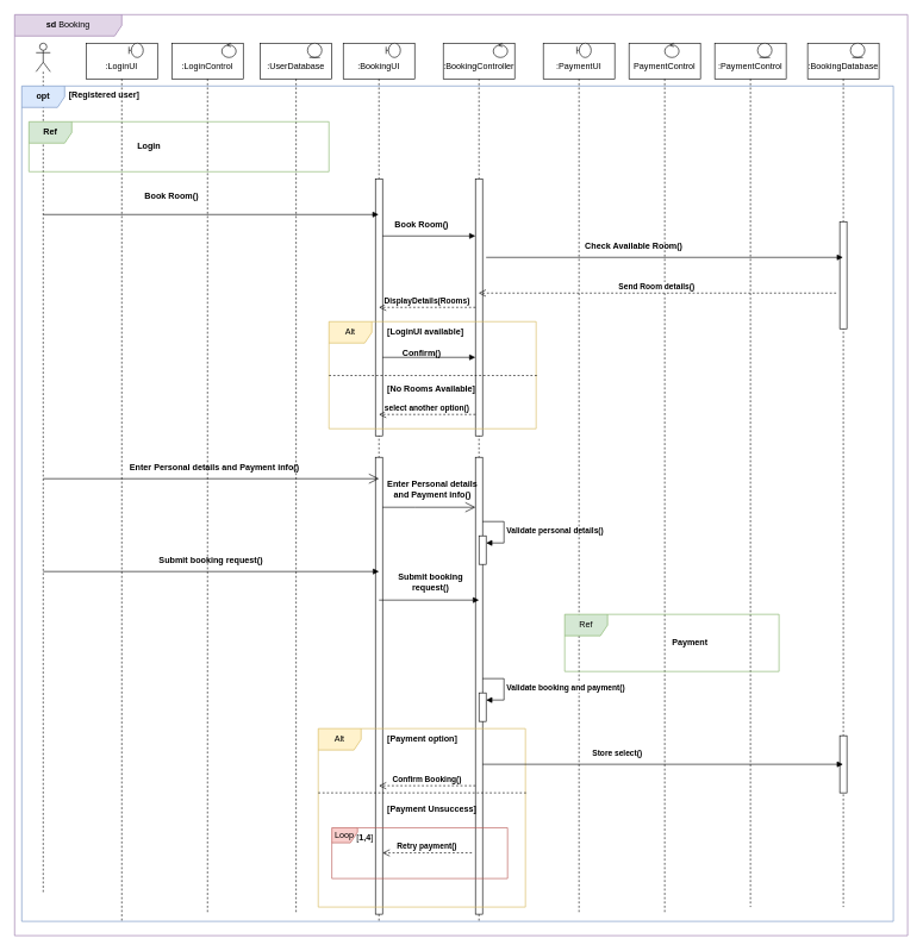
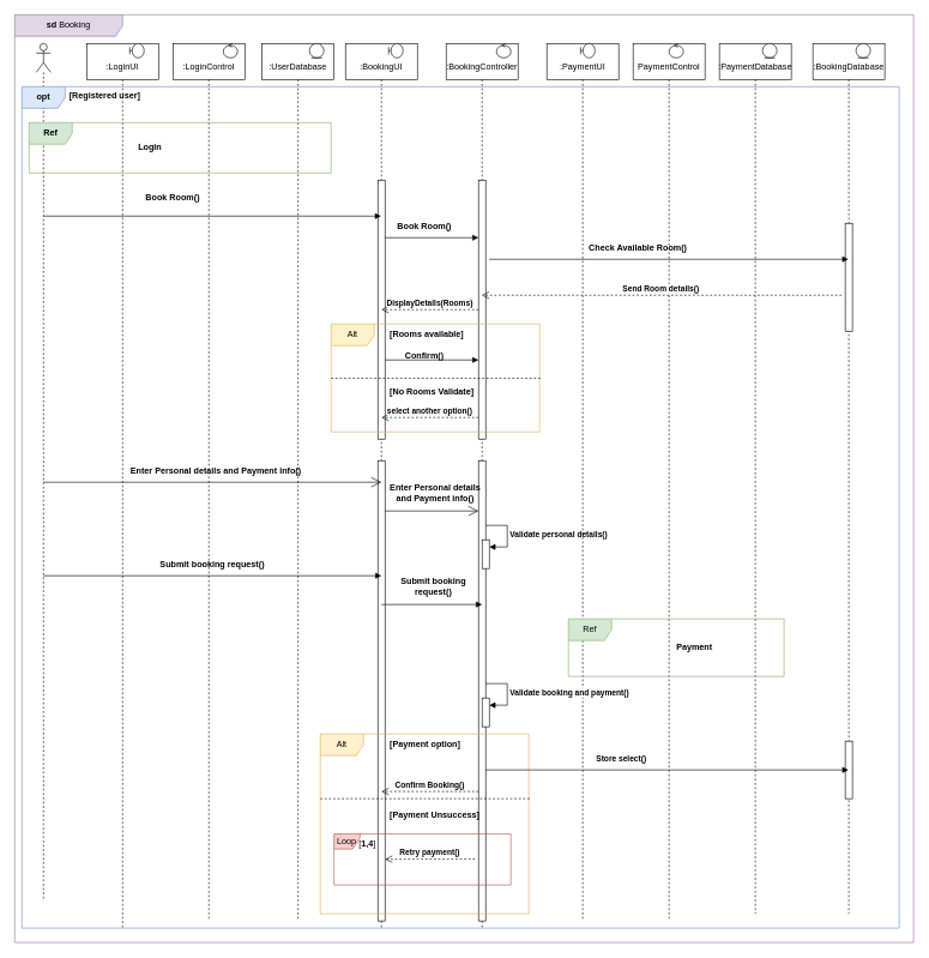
- <mxCell id="24" value="&lt;div&gt;&lt;br&gt;&lt;/div&gt;:PaymentControl&lt;div&gt;&lt;/div&gt;&lt;div&gt;&lt;/div&gt;" style="shape=umlLifeline;perimeter=lifelinePerimeter;whiteSpace=wrap;html=1;container=0;dropTarget=0;collapsible=0;recursiveResize=0;outlineConnect=0;portConstraint=eastwest;newEdgeStyle={&quot;edgeStyle&quot;:&quot;elbowEdgeStyle&quot;,&quot;elbow&quot;:&quot;vertical&quot;,&quot;curved&quot;:0,&quot;rounded&quot;:0};size=50;" vertex="1" parent="1"><mxGeometry x="1000" y="60" width="100" height="1210" as="geometry" /></mxCell>
+ <mxCell id="24" value="&lt;div&gt;&lt;br&gt;&lt;/div&gt;:PaymentDatabase&lt;div&gt;&lt;/div&gt;&lt;div&gt;&lt;/div&gt;" style="shape=umlLifeline;perimeter=lifelinePerimeter;whiteSpace=wrap;html=1;container=0;dropTarget=0;collapsible=0;recursiveResize=0;outlineConnect=0;portConstraint=eastwest;newEdgeStyle={&quot;edgeStyle&quot;:&quot;elbowEdgeStyle&quot;,&quot;elbow&quot;:&quot;vertical&quot;,&quot;curved&quot;:0,&quot;rounded&quot;:0};size=50;" vertex="1" parent="1"><mxGeometry x="1000" y="60" width="100" height="1210" as="geometry" /></mxCell>
- <mxCell id="41" value="&lt;div style=&quot;text-align: center;&quot;&gt;&lt;b&gt;[LoginUI available]&lt;/b&gt;&lt;/div&gt;" style="text;whiteSpace=wrap;html=1;" vertex="1" parent="1"><mxGeometry x="540" y="450" width="110" height="40" as="geometry" /></mxCell>
+ <mxCell id="41" value="&lt;div style=&quot;text-align: center;&quot;&gt;&lt;b&gt;[Rooms available]&lt;/b&gt;&lt;/div&gt;" style="text;whiteSpace=wrap;html=1;" vertex="1" parent="1"><mxGeometry x="540" y="450" width="110" height="40" as="geometry" /></mxCell>
- <mxCell id="43" value="&lt;b style=&quot;forced-color-adjust: none; color: rgb(0, 0, 0); font-family: Helvetica; font-size: 12px; font-style: normal; font-variant-ligatures: normal; font-variant-caps: normal; letter-spacing: normal; orphans: 2; text-align: center; text-indent: 0px; text-transform: none; widows: 2; word-spacing: 0px; -webkit-text-stroke-width: 0px; white-space: normal; background-color: rgb(251, 251, 251); text-decoration-thickness: initial; text-decoration-style: initial; text-decoration-color: initial;&quot;&gt;[No Rooms Available]&lt;/b&gt;" style="text;whiteSpace=wrap;html=1;" vertex="1" parent="1"><mxGeometry x="540" y="530" width="140" height="40" as="geometry" /></mxCell>
+ <mxCell id="43" value="&lt;b style=&quot;forced-color-adjust: none; color: rgb(0, 0, 0); font-family: Helvetica; font-size: 12px; font-style: normal; font-variant-ligatures: normal; font-variant-caps: normal; letter-spacing: normal; orphans: 2; text-align: center; text-indent: 0px; text-transform: none; widows: 2; word-spacing: 0px; -webkit-text-stroke-width: 0px; white-space: normal; background-color: rgb(251, 251, 251); text-decoration-thickness: initial; text-decoration-style: initial; text-decoration-color: initial;&quot;&gt;[No Rooms Validate]&lt;/b&gt;" style="text;whiteSpace=wrap;html=1;" vertex="1" parent="1"><mxGeometry x="540" y="530" width="140" height="40" as="geometry" /></mxCell>
